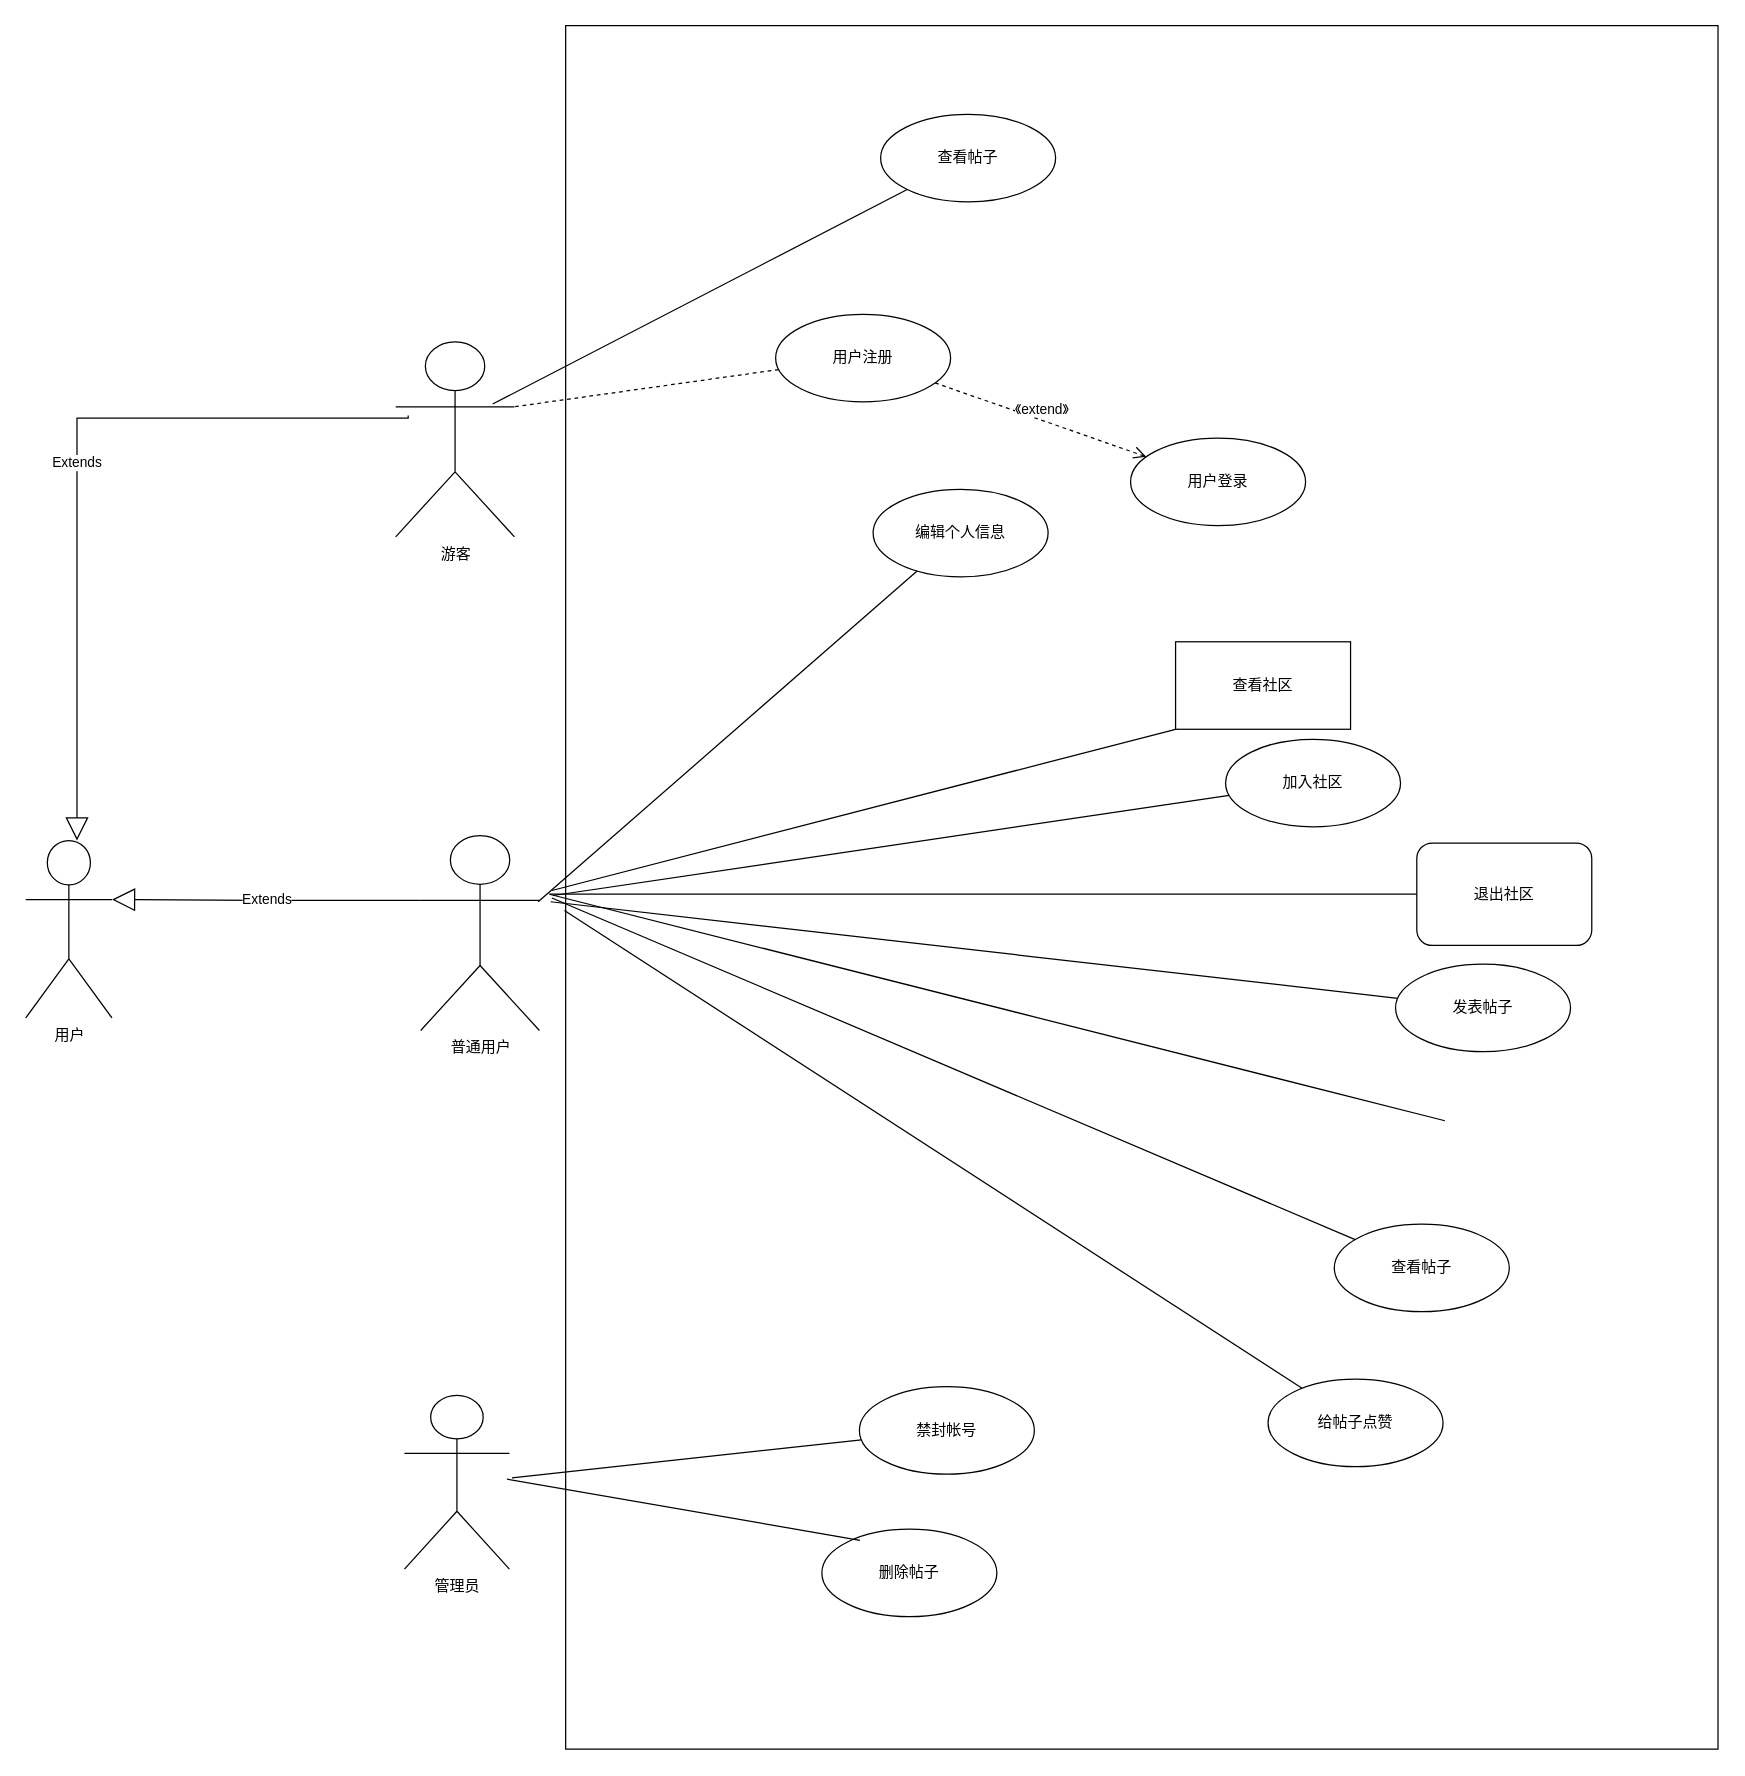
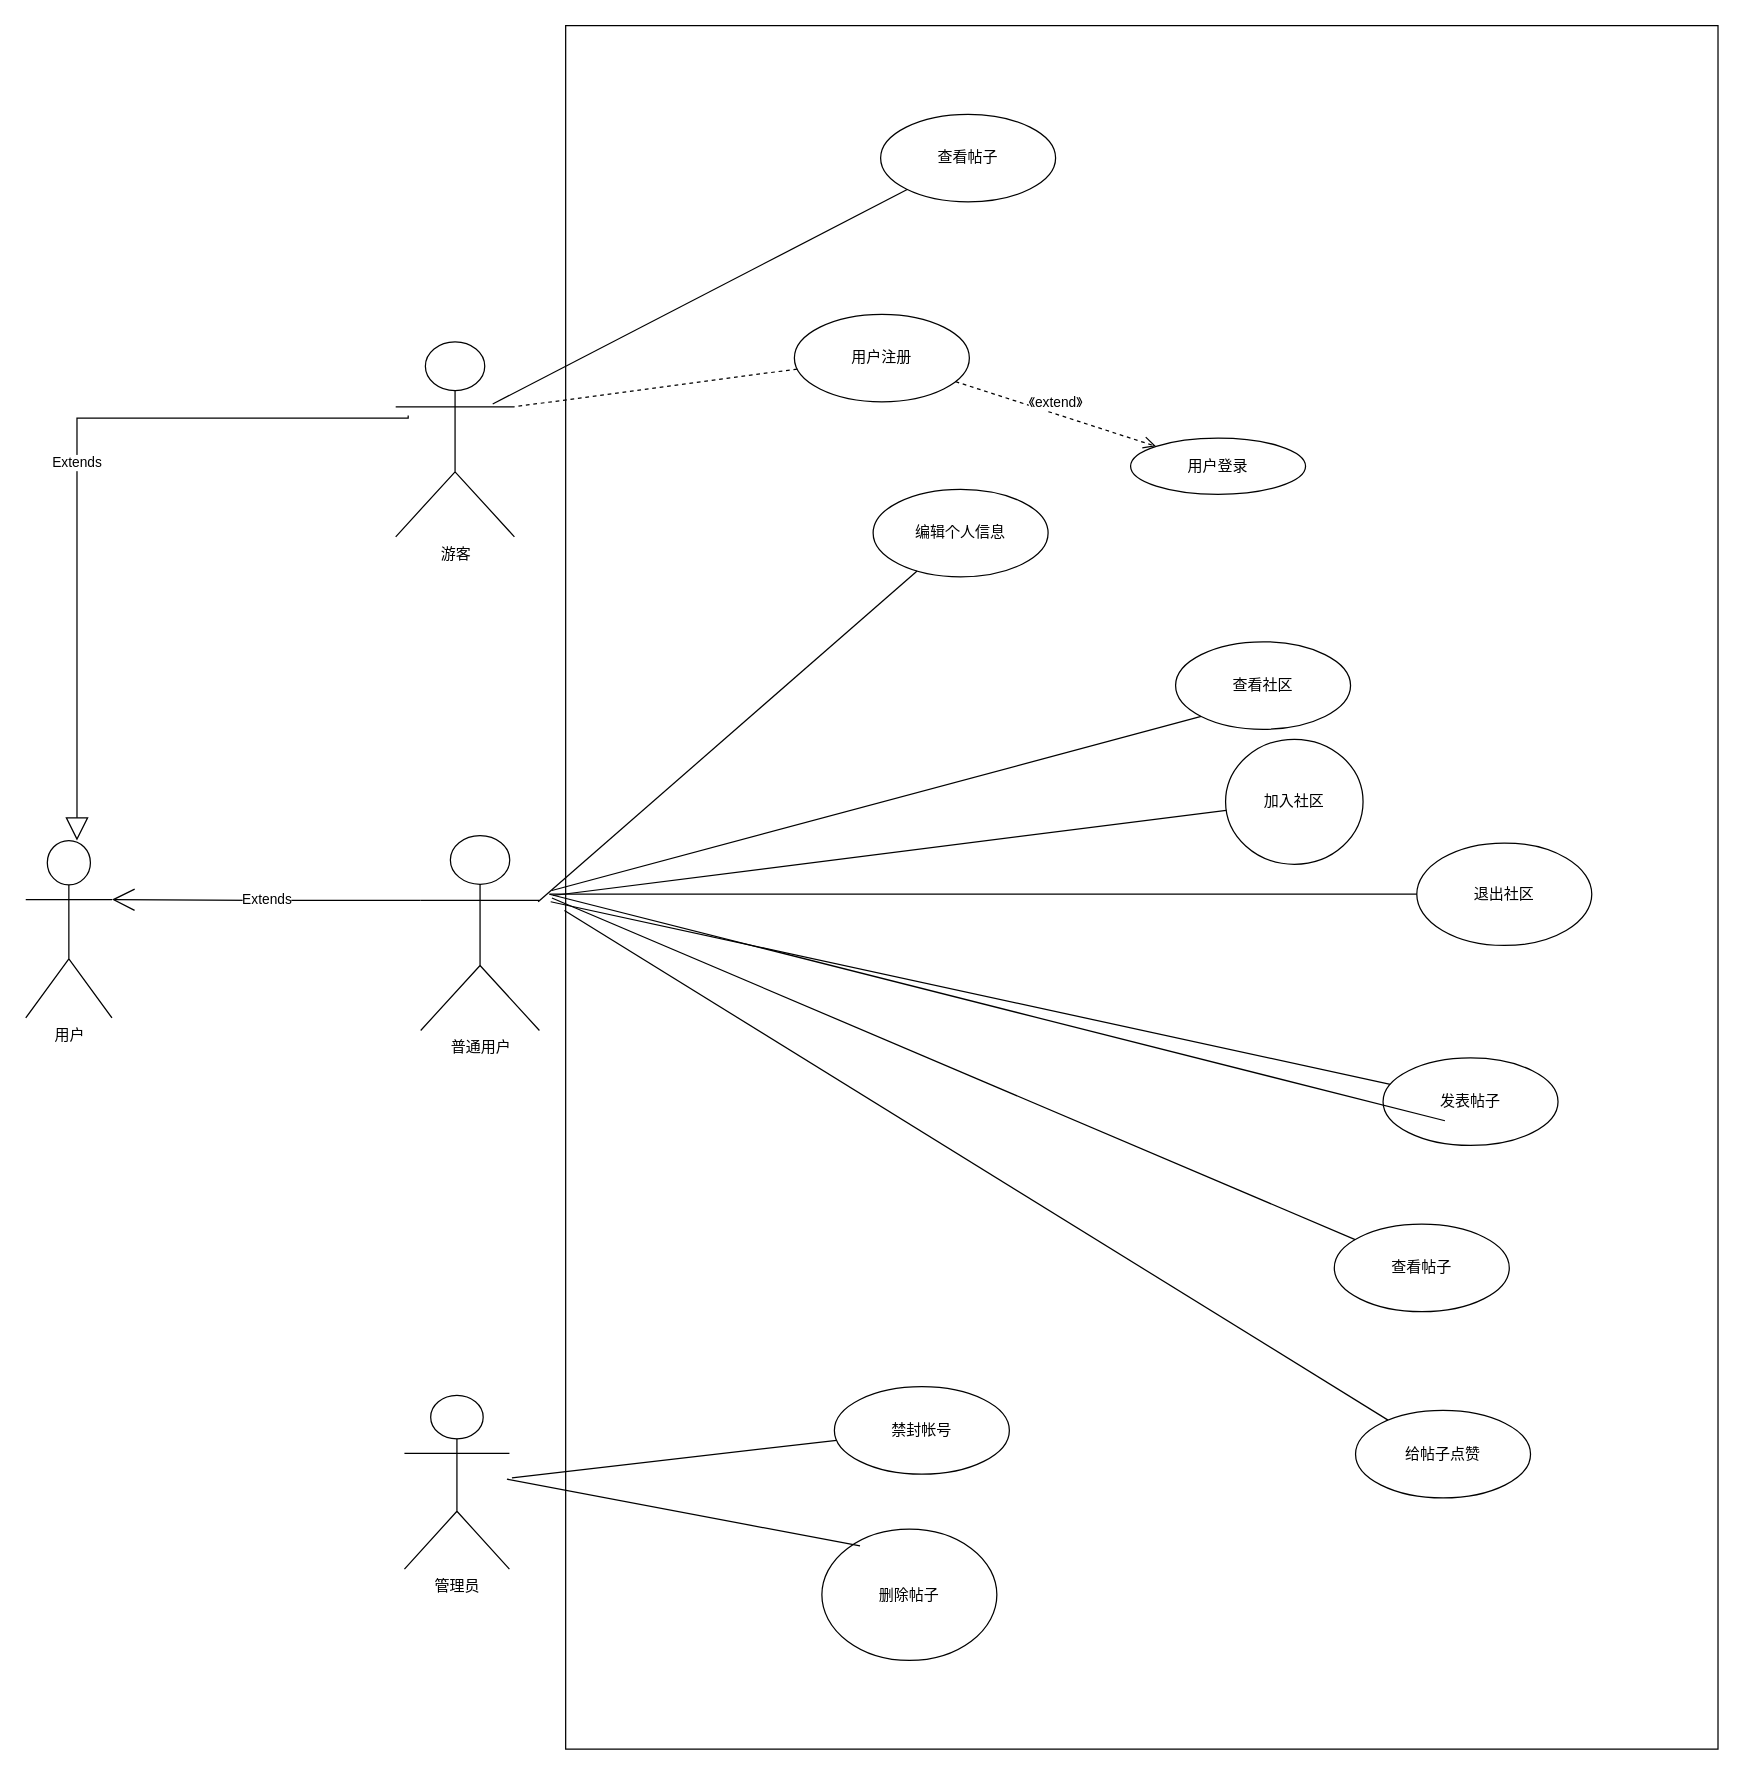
- <mxCell id="5" value="用户注册" style="ellipse;whiteSpace=wrap;html=1;" parent="1" vertex="1"><mxGeometry x="620" y="251" width="140" height="70" as="geometry" /></mxCell>
+ <mxCell id="5" value="用户注册" style="ellipse;whiteSpace=wrap;html=1;" parent="1" vertex="1"><mxGeometry x="635" y="251" width="140" height="70" as="geometry" /></mxCell>
- <mxCell id="4" value="用户登录" style="ellipse;whiteSpace=wrap;html=1;" parent="1" vertex="1"><mxGeometry x="904" y="350" width="140" height="70" as="geometry" /></mxCell>
+ <mxCell id="4" value="用户登录" style="ellipse;whiteSpace=wrap;html=1;" parent="1" vertex="1"><mxGeometry x="904" y="350" width="140" height="45" as="geometry" /></mxCell>
- <mxCell id="6" value="查看社区" style="whiteSpace=wrap;html=1;rounded=0;" parent="1" vertex="1"><mxGeometry x="940" y="513" width="140" height="70" as="geometry" /></mxCell>
+ <mxCell id="6" value="查看社区" style="ellipse;whiteSpace=wrap;html=1;" parent="1" vertex="1"><mxGeometry x="940" y="513" width="140" height="70" as="geometry" /></mxCell>
- <mxCell id="7" value="加入社区" style="ellipse;whiteSpace=wrap;html=1;" parent="1" vertex="1"><mxGeometry x="980" y="591" width="140" height="70" as="geometry" /></mxCell>
+ <mxCell id="7" value="加入社区" style="ellipse;whiteSpace=wrap;html=1;" parent="1" vertex="1"><mxGeometry x="980" y="591" width="110" height="100" as="geometry" /></mxCell>
- <mxCell id="8" value="退出社区" style="whiteSpace=wrap;html=1;rounded=1;" parent="1" vertex="1"><mxGeometry x="1133" y="674" width="140" height="82" as="geometry" /></mxCell>
+ <mxCell id="8" value="退出社区" style="ellipse;whiteSpace=wrap;html=1;" parent="1" vertex="1"><mxGeometry x="1133" y="674" width="140" height="82" as="geometry" /></mxCell>
- <mxCell id="14" value="Extends" style="endArrow=block;endSize=16;endFill=0;html=1;rounded=0;edgeStyle=orthogonalEdgeStyle;entryX=1;entryY=0.333;entryDx=0;entryDy=0;entryPerimeter=0;exitX=0;exitY=0.333;exitDx=0;exitDy=0;exitPerimeter=0;" edge="1" parent="1" source="13" target="2"><mxGeometry width="160" relative="1" as="geometry"><mxPoint x="89" y="939" as="sourcePoint" /><mxPoint x="249" y="939" as="targetPoint" /></mxGeometry></mxCell>
+ <mxCell id="14" value="Extends" style="endArrow=open;endSize=16;endFill=0;html=1;rounded=0;edgeStyle=orthogonalEdgeStyle;entryX=1;entryY=0.333;entryDx=0;entryDy=0;entryPerimeter=0;exitX=0;exitY=0.333;exitDx=0;exitDy=0;exitPerimeter=0;" edge="1" parent="1" source="13" target="2"><mxGeometry width="160" relative="1" as="geometry"><mxPoint x="89" y="939" as="sourcePoint" /><mxPoint x="249" y="939" as="targetPoint" /></mxGeometry></mxCell>
- <mxCell id="9" value="发表帖子" style="ellipse;whiteSpace=wrap;html=1;" parent="1" vertex="1"><mxGeometry x="1116" y="771" width="140" height="70" as="geometry" /></mxCell>
+ <mxCell id="9" value="发表帖子" style="ellipse;whiteSpace=wrap;html=1;" parent="1" vertex="1"><mxGeometry x="1106" y="846" width="140" height="70" as="geometry" /></mxCell>
- <mxCell id="10" value="给帖子点赞" style="ellipse;whiteSpace=wrap;html=1;" parent="1" vertex="1"><mxGeometry x="1014" y="1103" width="140" height="70" as="geometry" /></mxCell>
+ <mxCell id="10" value="给帖子点赞" style="ellipse;whiteSpace=wrap;html=1;" parent="1" vertex="1"><mxGeometry x="1084" y="1128" width="140" height="70" as="geometry" /></mxCell>
- <mxCell id="26" value="禁封帐号" style="ellipse;whiteSpace=wrap;html=1;" vertex="1" parent="1"><mxGeometry x="687" y="1109" width="140" height="70" as="geometry" /></mxCell>
+ <mxCell id="26" value="禁封帐号" style="ellipse;whiteSpace=wrap;html=1;" vertex="1" parent="1"><mxGeometry x="667" y="1109" width="140" height="70" as="geometry" /></mxCell>
- <mxCell id="27" value="删除帖子" style="ellipse;whiteSpace=wrap;html=1;" vertex="1" parent="1"><mxGeometry x="657" y="1223" width="140" height="70" as="geometry" /></mxCell>
+ <mxCell id="27" value="删除帖子" style="ellipse;whiteSpace=wrap;html=1;" vertex="1" parent="1"><mxGeometry x="657" y="1223" width="140" height="105" as="geometry" /></mxCell>
